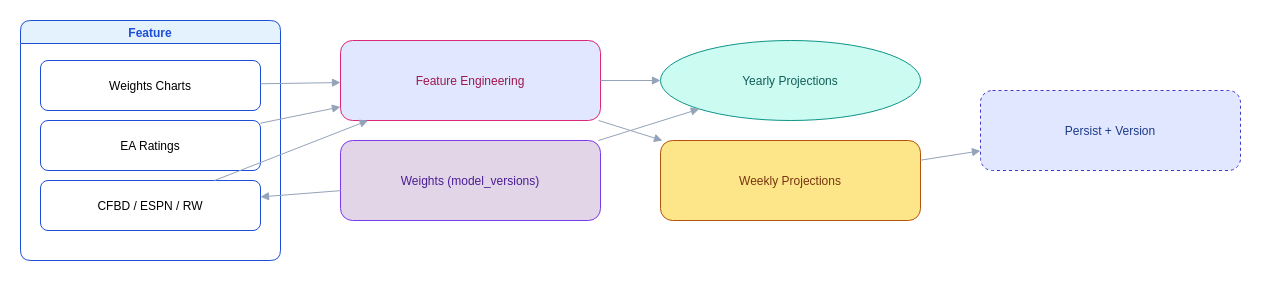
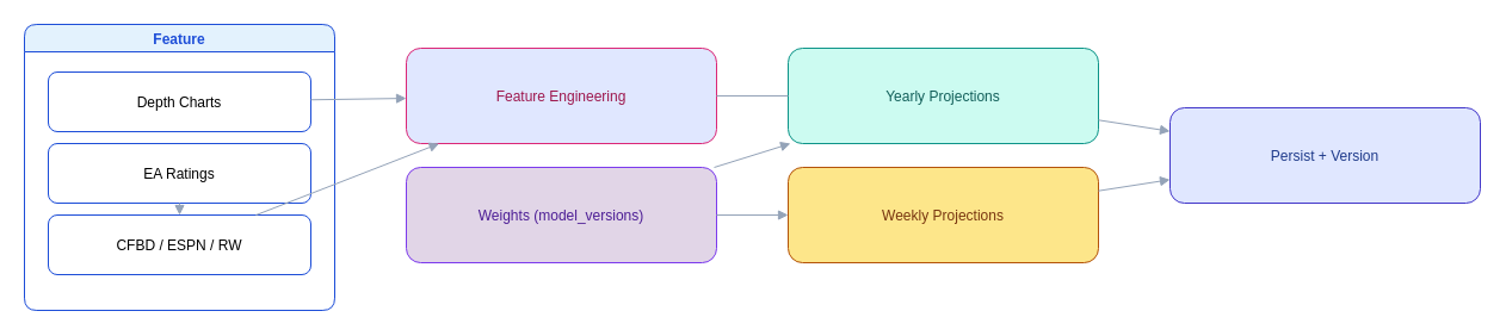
- <mxCell id="14" style="endArrow=block;endFill=1;strokeColor=#94A3B8;" edge="1" source="6" target="8" parent="1"><mxGeometry relative="1" as="geometry" /></mxCell>
+ <mxCell id="14" style="endArrow=none;endFill=1;strokeColor=#94A3B8;" edge="1" source="6" target="8" parent="1"><mxGeometry relative="1" as="geometry" /></mxCell>
- <mxCell id="8" value="Yearly Projections" style="ellipse;fillColor=#CCFBF1;strokeColor=#0D9488;fontColor=#115E59;" vertex="1" parent="1"><mxGeometry x="660" y="40" width="260" height="80" as="geometry" /></mxCell>
+ <mxCell id="8" value="Yearly Projections" style="rounded=1;fillColor=#CCFBF1;strokeColor=#0D9488;fontColor=#115E59;" vertex="1" parent="1"><mxGeometry x="660" y="40" width="260" height="80" as="geometry" /></mxCell>
- <mxCell id="3" value="Weights Charts" style="rounded=1;fillColor=#FFFFFF;strokeColor=#1D4ED8;" vertex="1" parent="2"><mxGeometry x="20" y="40" width="220" height="50" as="geometry" /></mxCell>
+ <mxCell id="3" value="Depth Charts" style="rounded=1;fillColor=#FFFFFF;strokeColor=#1D4ED8;" vertex="1" parent="2"><mxGeometry x="20" y="40" width="220" height="50" as="geometry" /></mxCell>
+ <mxCell id="18" style="endArrow=block;endFill=1;strokeColor=#94A3B8;" edge="1" source="8" target="10" parent="1"><mxGeometry relative="1" as="geometry" /></mxCell>
- <mxCell id="12" style="endArrow=block;endFill=1;strokeColor=#94A3B8;" edge="1" source="4" target="6" parent="1"><mxGeometry relative="1" as="geometry" /></mxCell>
+ <mxCell id="12" style="endArrow=block;endFill=1;strokeColor=#94A3B8;" edge="1" source="4" target="5" parent="1"><mxGeometry relative="1" as="geometry" /></mxCell>
- <mxCell id="15" style="endArrow=block;endFill=1;strokeColor=#94A3B8;" edge="1" source="6" target="9" parent="1"><mxGeometry relative="1" as="geometry" /></mxCell>
- <mxCell id="10" value="Persist + Version" style="rounded=1;fillColor=#E0E7FF;strokeColor=#4338CA;fontColor=#1E3A8A;dashed=1;" vertex="1" parent="1"><mxGeometry x="980" y="90" width="260" height="80" as="geometry" /></mxCell>
+ <mxCell id="10" value="Persist + Version" style="rounded=1;fillColor=#E0E7FF;strokeColor=#4338CA;fontColor=#1E3A8A;" vertex="1" parent="1"><mxGeometry x="980" y="90" width="260" height="80" as="geometry" /></mxCell>
- <mxCell id="17" style="endArrow=block;endFill=1;strokeColor=#94A3B8;" edge="1" source="7" target="5" parent="1"><mxGeometry relative="1" as="geometry" /></mxCell>
+ <mxCell id="17" style="endArrow=block;endFill=1;strokeColor=#94A3B8;" edge="1" source="7" target="9" parent="1"><mxGeometry relative="1" as="geometry" /></mxCell>
